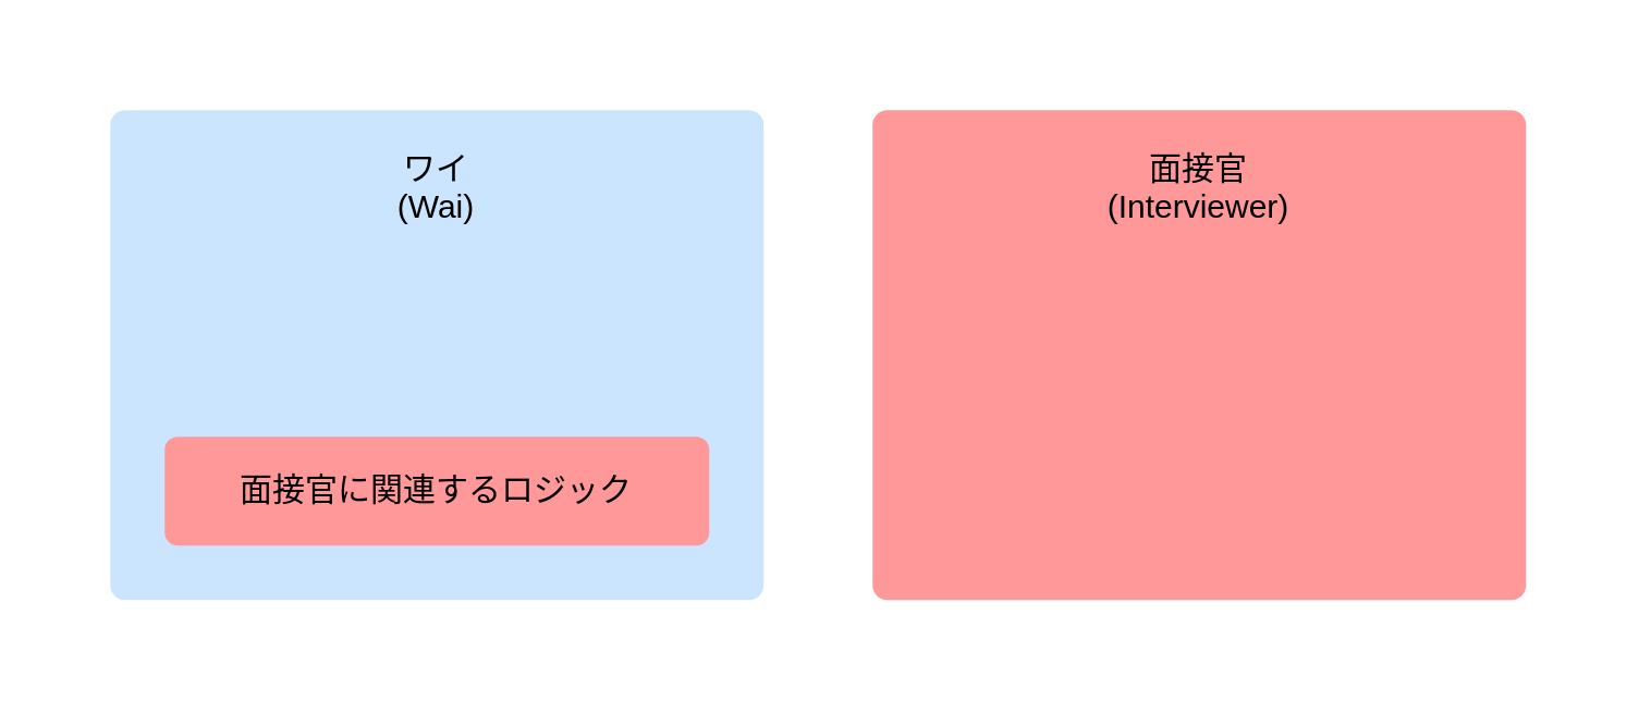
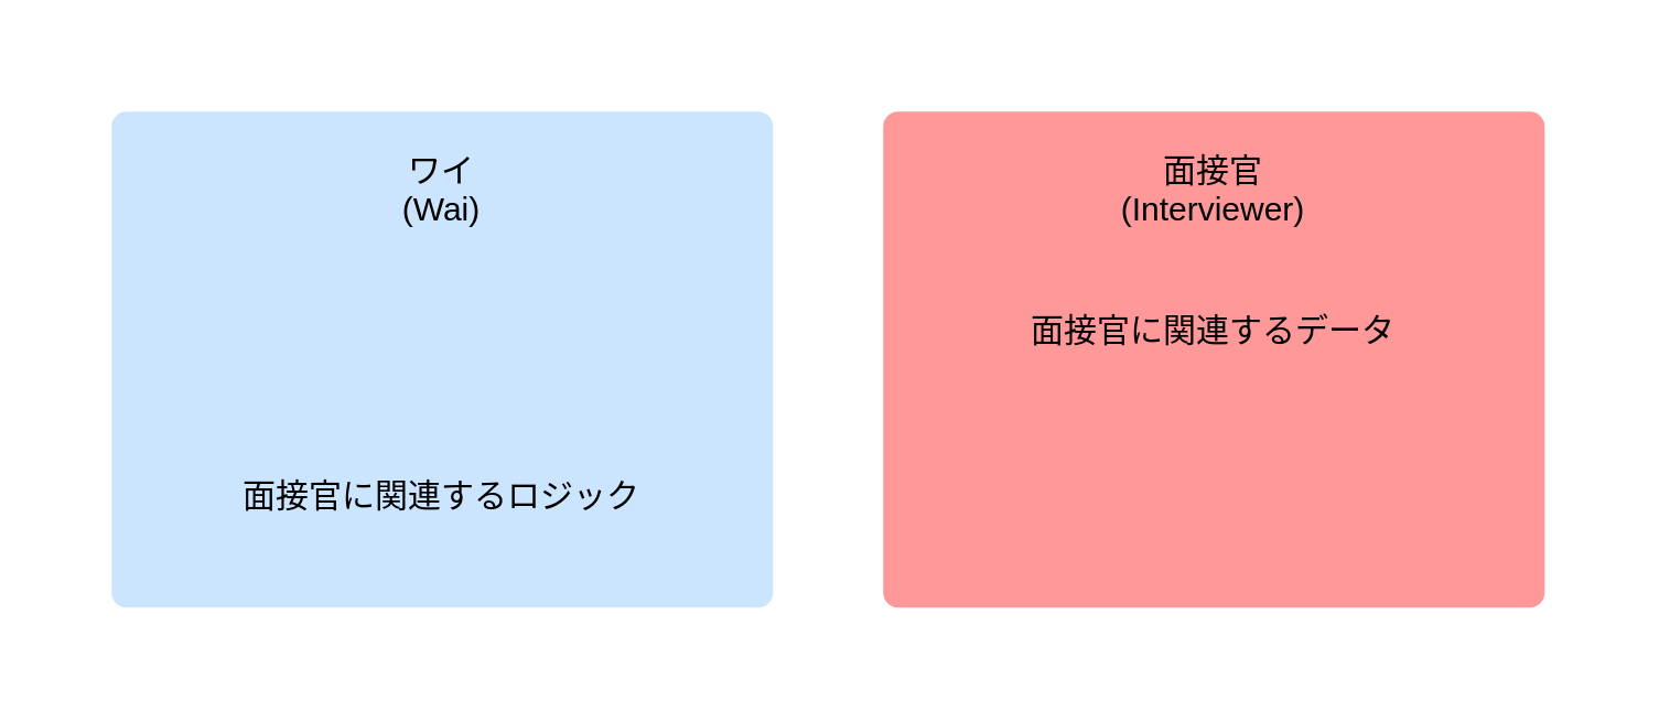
+ <mxCell id="5" value="&lt;font style=&quot;vertical-align: inherit;&quot;&gt;&lt;font style=&quot;vertical-align: inherit;&quot;&gt;面接官に関連するデータ&lt;/font&gt;&lt;/font&gt;" style="rounded=1;whiteSpace=wrap;html=1;arcSize=12;strokeColor=none;fillColor=#FF9999;strokeWidth=0.5;" parent="1" vertex="1"><mxGeometry x="340" y="100" width="200" height="40" as="geometry" /></mxCell>
- <mxCell id="6" value="&lt;font style=&quot;vertical-align: inherit;&quot;&gt;&lt;font style=&quot;vertical-align: inherit;&quot;&gt;面接官に関連するロジック&lt;/font&gt;&lt;/font&gt;" style="rounded=1;whiteSpace=wrap;html=1;arcSize=12;strokeColor=none;fillColor=#FF9999;strokeWidth=0.5;" parent="1" vertex="1"><mxGeometry x="60" y="160" width="200" height="40" as="geometry" /></mxCell>
+ <mxCell id="6" value="&lt;font style=&quot;vertical-align: inherit;&quot;&gt;&lt;font style=&quot;vertical-align: inherit;&quot;&gt;面接官に関連するロジック&lt;/font&gt;&lt;/font&gt;" style="rounded=1;whiteSpace=wrap;html=1;arcSize=12;strokeColor=none;fillColor=#cce5ff;strokeWidth=0.5;" parent="1" vertex="1"><mxGeometry x="60" y="160" width="200" height="40" as="geometry" /></mxCell>
